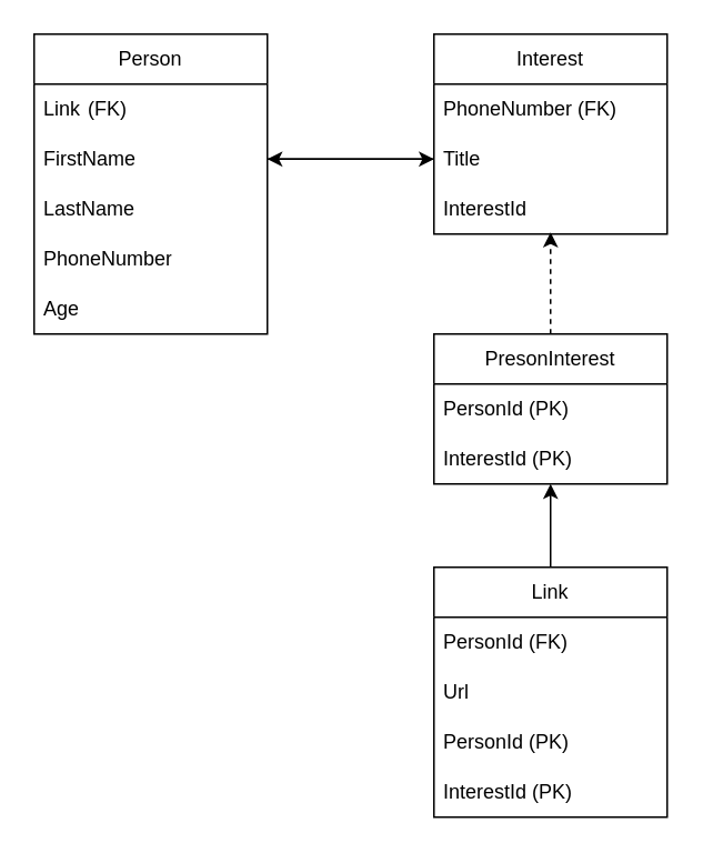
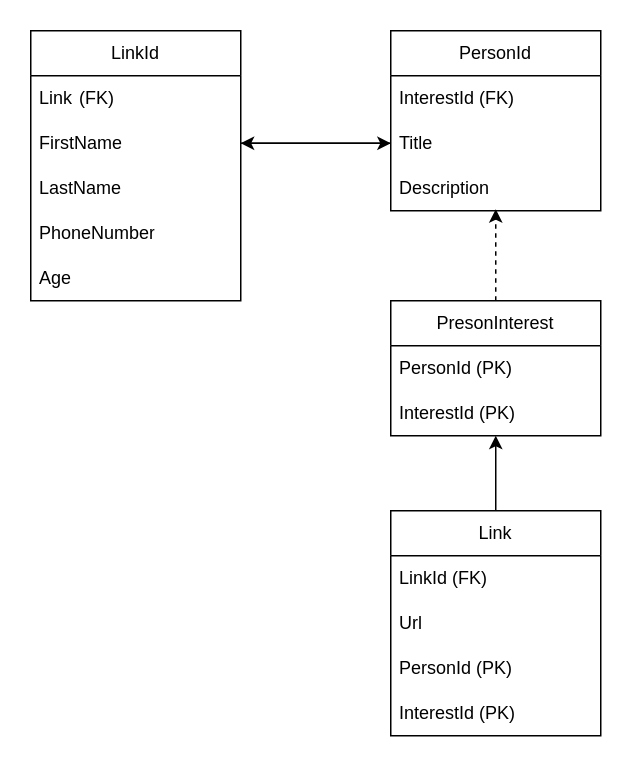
- <mxCell id="2" value="Person" style="swimlane;fontStyle=0;childLayout=stackLayout;horizontal=1;startSize=30;horizontalStack=0;resizeParent=1;resizeParentMax=0;resizeLast=0;collapsible=1;marginBottom=0;whiteSpace=wrap;html=1;" vertex="1" parent="1"><mxGeometry x="20" y="20" width="140" height="180" as="geometry"><mxRectangle x="330" y="70" width="80" height="30" as="alternateBounds" /></mxGeometry></mxCell>
+ <mxCell id="2" value="LinkId" style="swimlane;fontStyle=0;childLayout=stackLayout;horizontal=1;startSize=30;horizontalStack=0;resizeParent=1;resizeParentMax=0;resizeLast=0;collapsible=1;marginBottom=0;whiteSpace=wrap;html=1;" vertex="1" parent="1"><mxGeometry x="20" y="20" width="140" height="180" as="geometry"><mxRectangle x="330" y="70" width="80" height="30" as="alternateBounds" /></mxGeometry></mxCell>
- <mxCell id="8" value="Interest" style="swimlane;fontStyle=0;childLayout=stackLayout;horizontal=1;startSize=30;horizontalStack=0;resizeParent=1;resizeParentMax=0;resizeLast=0;collapsible=1;marginBottom=0;whiteSpace=wrap;html=1;" vertex="1" parent="1"><mxGeometry x="260" y="20" width="140" height="120" as="geometry" /></mxCell>
+ <mxCell id="8" value="PersonId" style="swimlane;fontStyle=0;childLayout=stackLayout;horizontal=1;startSize=30;horizontalStack=0;resizeParent=1;resizeParentMax=0;resizeLast=0;collapsible=1;marginBottom=0;whiteSpace=wrap;html=1;" vertex="1" parent="1"><mxGeometry x="260" y="20" width="140" height="120" as="geometry" /></mxCell>
- <mxCell id="9" value="PhoneNumber (FK)" style="text;strokeColor=none;fillColor=none;align=left;verticalAlign=middle;spacingLeft=4;spacingRight=4;overflow=hidden;points=[[0,0.5],[1,0.5]];portConstraint=eastwest;rotatable=0;whiteSpace=wrap;html=1;" vertex="1" parent="8"><mxGeometry y="30" width="140" height="30" as="geometry" /></mxCell>
+ <mxCell id="9" value="InterestId (FK)" style="text;strokeColor=none;fillColor=none;align=left;verticalAlign=middle;spacingLeft=4;spacingRight=4;overflow=hidden;points=[[0,0.5],[1,0.5]];portConstraint=eastwest;rotatable=0;whiteSpace=wrap;html=1;" vertex="1" parent="8"><mxGeometry y="30" width="140" height="30" as="geometry" /></mxCell>
- <mxCell id="11" value="InterestId" style="text;strokeColor=none;fillColor=none;align=left;verticalAlign=middle;spacingLeft=4;spacingRight=4;overflow=hidden;points=[[0,0.5],[1,0.5]];portConstraint=eastwest;rotatable=0;whiteSpace=wrap;html=1;" vertex="1" parent="8"><mxGeometry y="90" width="140" height="30" as="geometry" /></mxCell>
+ <mxCell id="11" value="Description" style="text;strokeColor=none;fillColor=none;align=left;verticalAlign=middle;spacingLeft=4;spacingRight=4;overflow=hidden;points=[[0,0.5],[1,0.5]];portConstraint=eastwest;rotatable=0;whiteSpace=wrap;html=1;" vertex="1" parent="8"><mxGeometry y="90" width="140" height="30" as="geometry" /></mxCell>
- <mxCell id="18" value="PersonId (FK)" style="text;strokeColor=none;fillColor=none;align=left;verticalAlign=middle;spacingLeft=4;spacingRight=4;overflow=hidden;points=[[0,0.5],[1,0.5]];portConstraint=eastwest;rotatable=0;whiteSpace=wrap;html=1;" vertex="1" parent="17"><mxGeometry y="30" width="140" height="30" as="geometry" /></mxCell>
+ <mxCell id="18" value="LinkId (FK)" style="text;strokeColor=none;fillColor=none;align=left;verticalAlign=middle;spacingLeft=4;spacingRight=4;overflow=hidden;points=[[0,0.5],[1,0.5]];portConstraint=eastwest;rotatable=0;whiteSpace=wrap;html=1;" vertex="1" parent="17"><mxGeometry y="30" width="140" height="30" as="geometry" /></mxCell>
